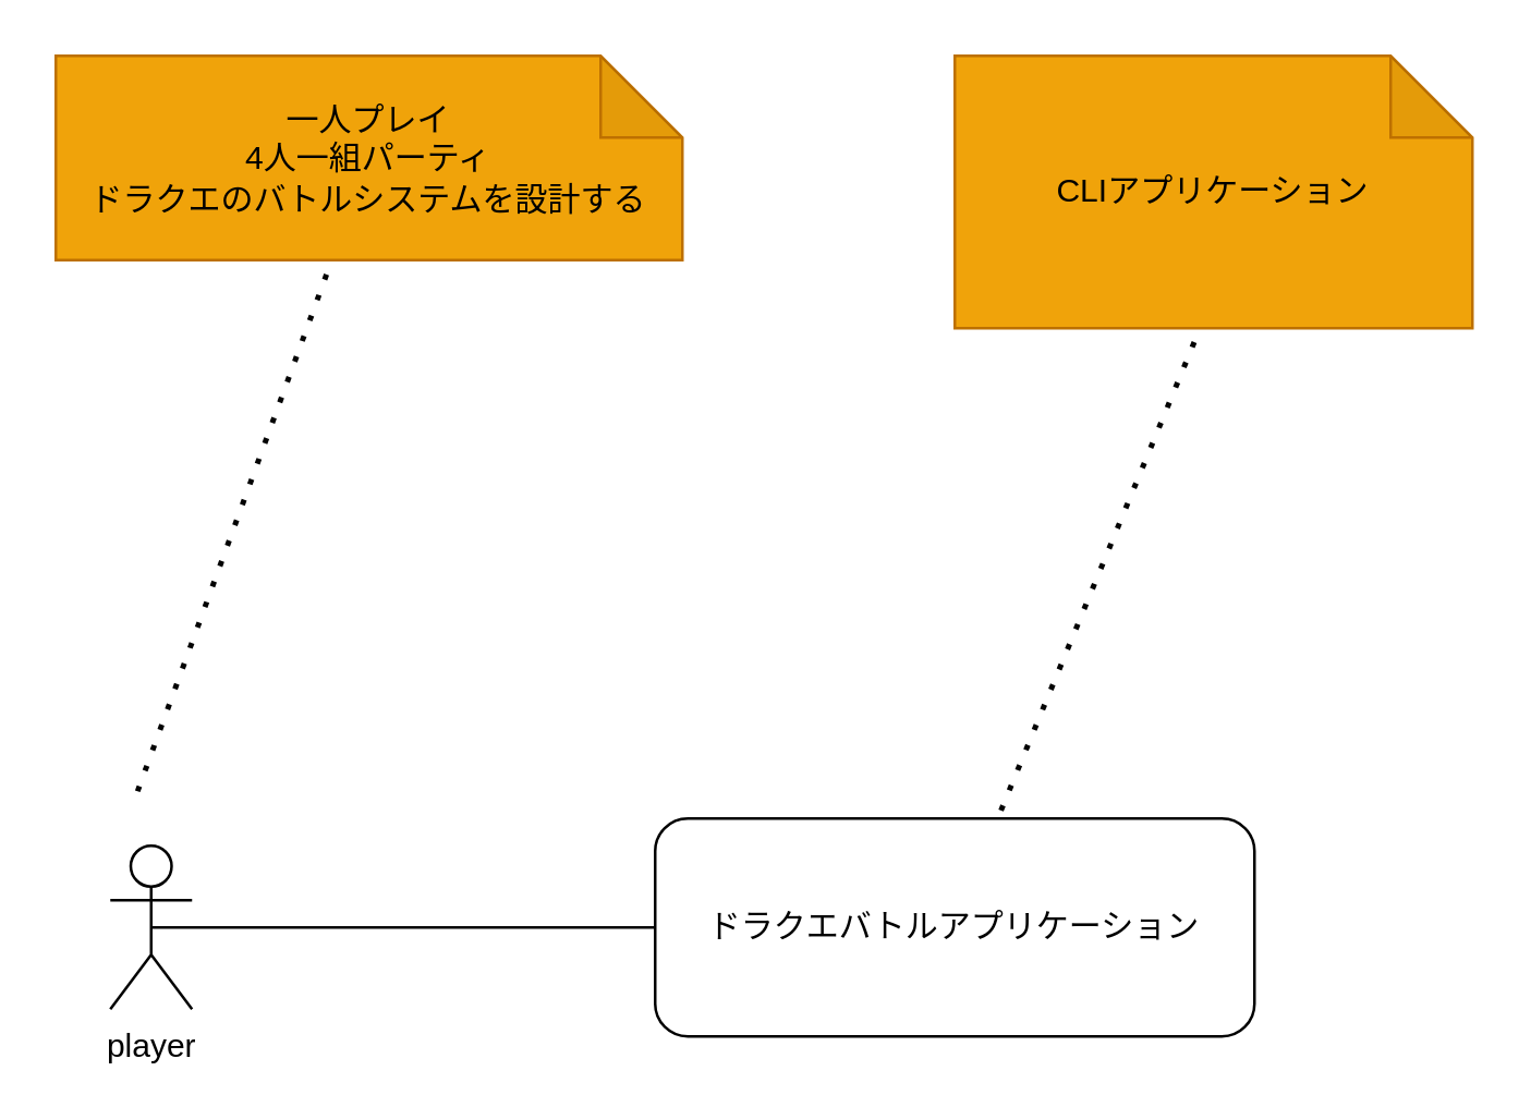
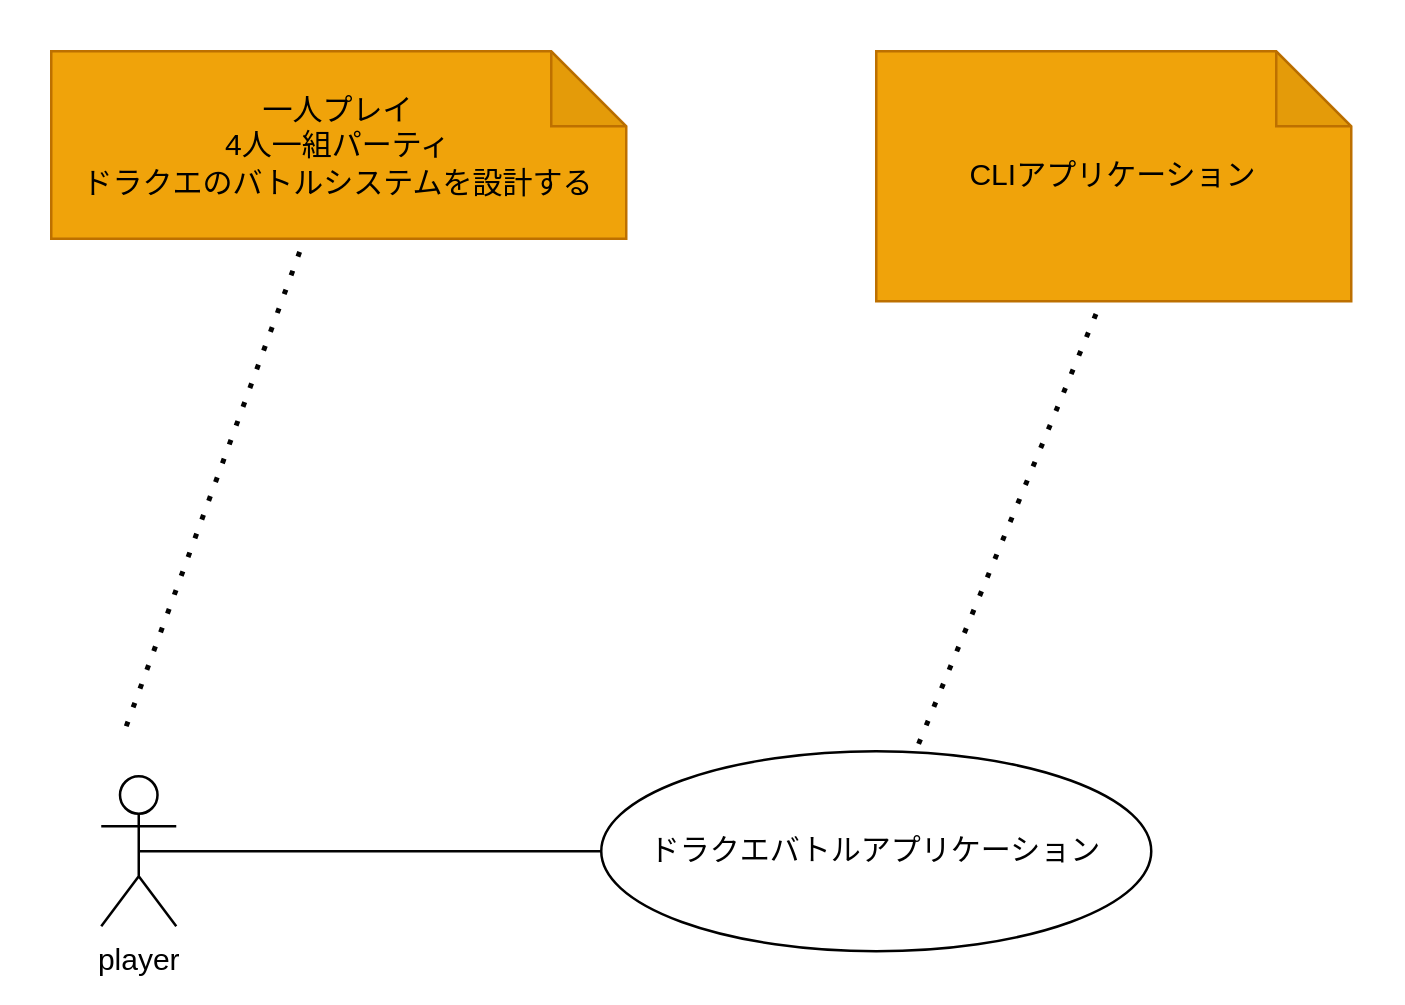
- <mxCell id="2" value="ドラクエバトルアプリケーション" style="whiteSpace=wrap;html=1;rounded=1;" vertex="1" parent="1"><mxGeometry x="240" y="300" width="220" height="80" as="geometry" /></mxCell>
+ <mxCell id="2" value="ドラクエバトルアプリケーション" style="ellipse;whiteSpace=wrap;html=1;" vertex="1" parent="1"><mxGeometry x="240" y="300" width="220" height="80" as="geometry" /></mxCell>
